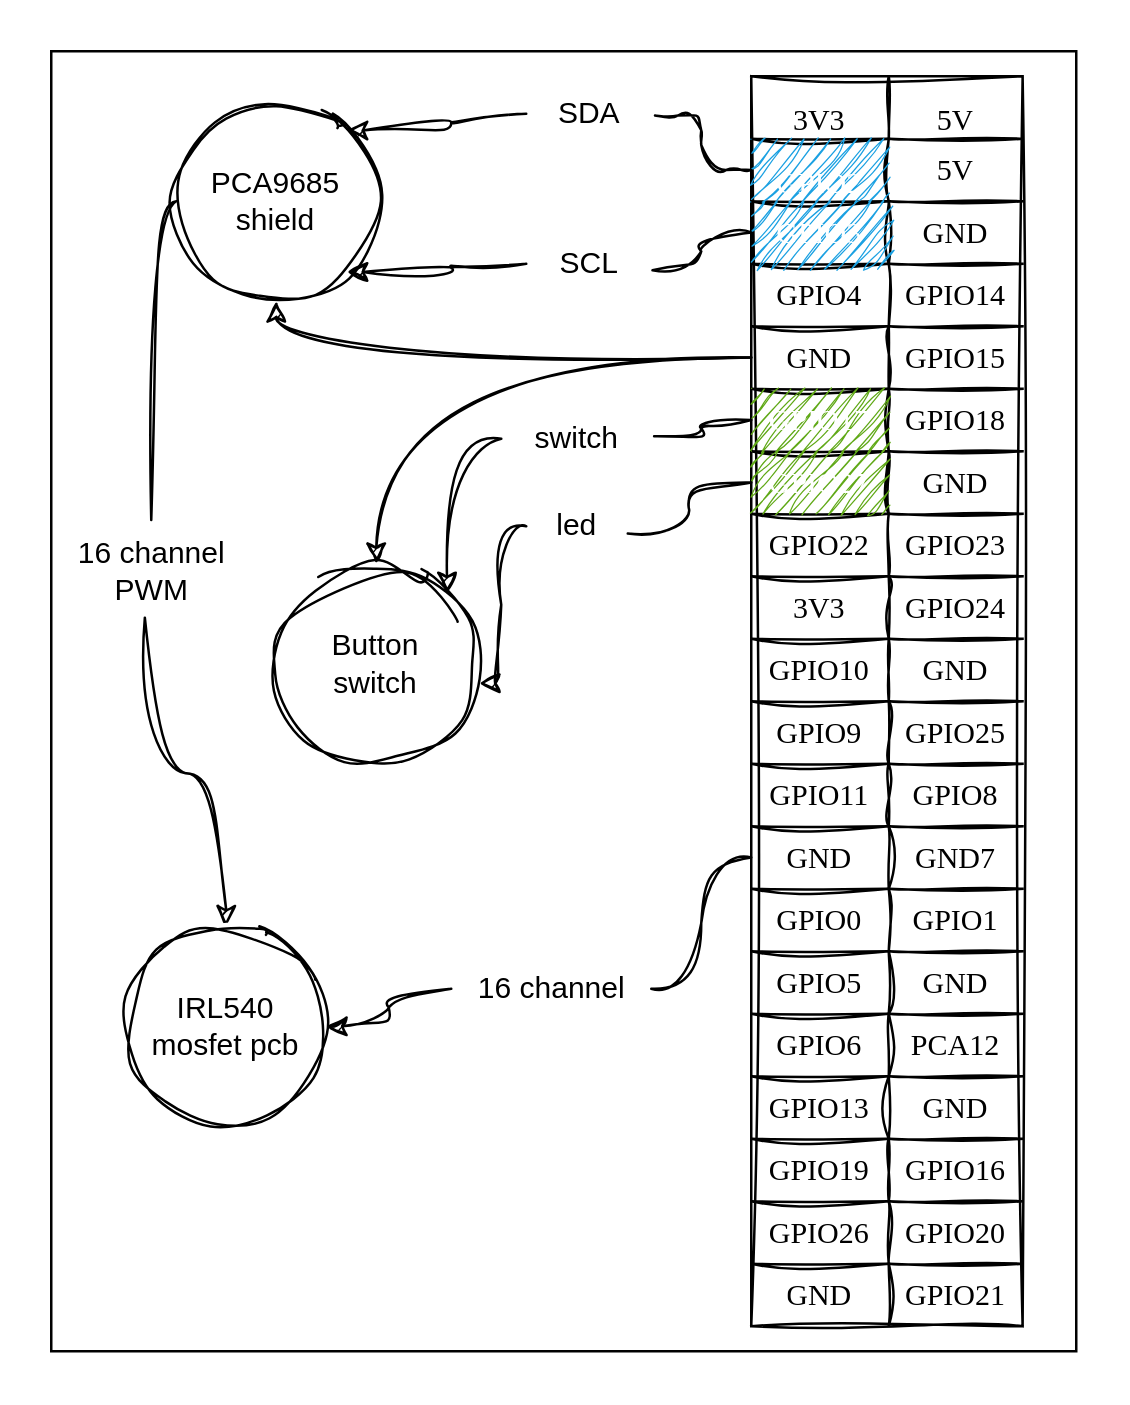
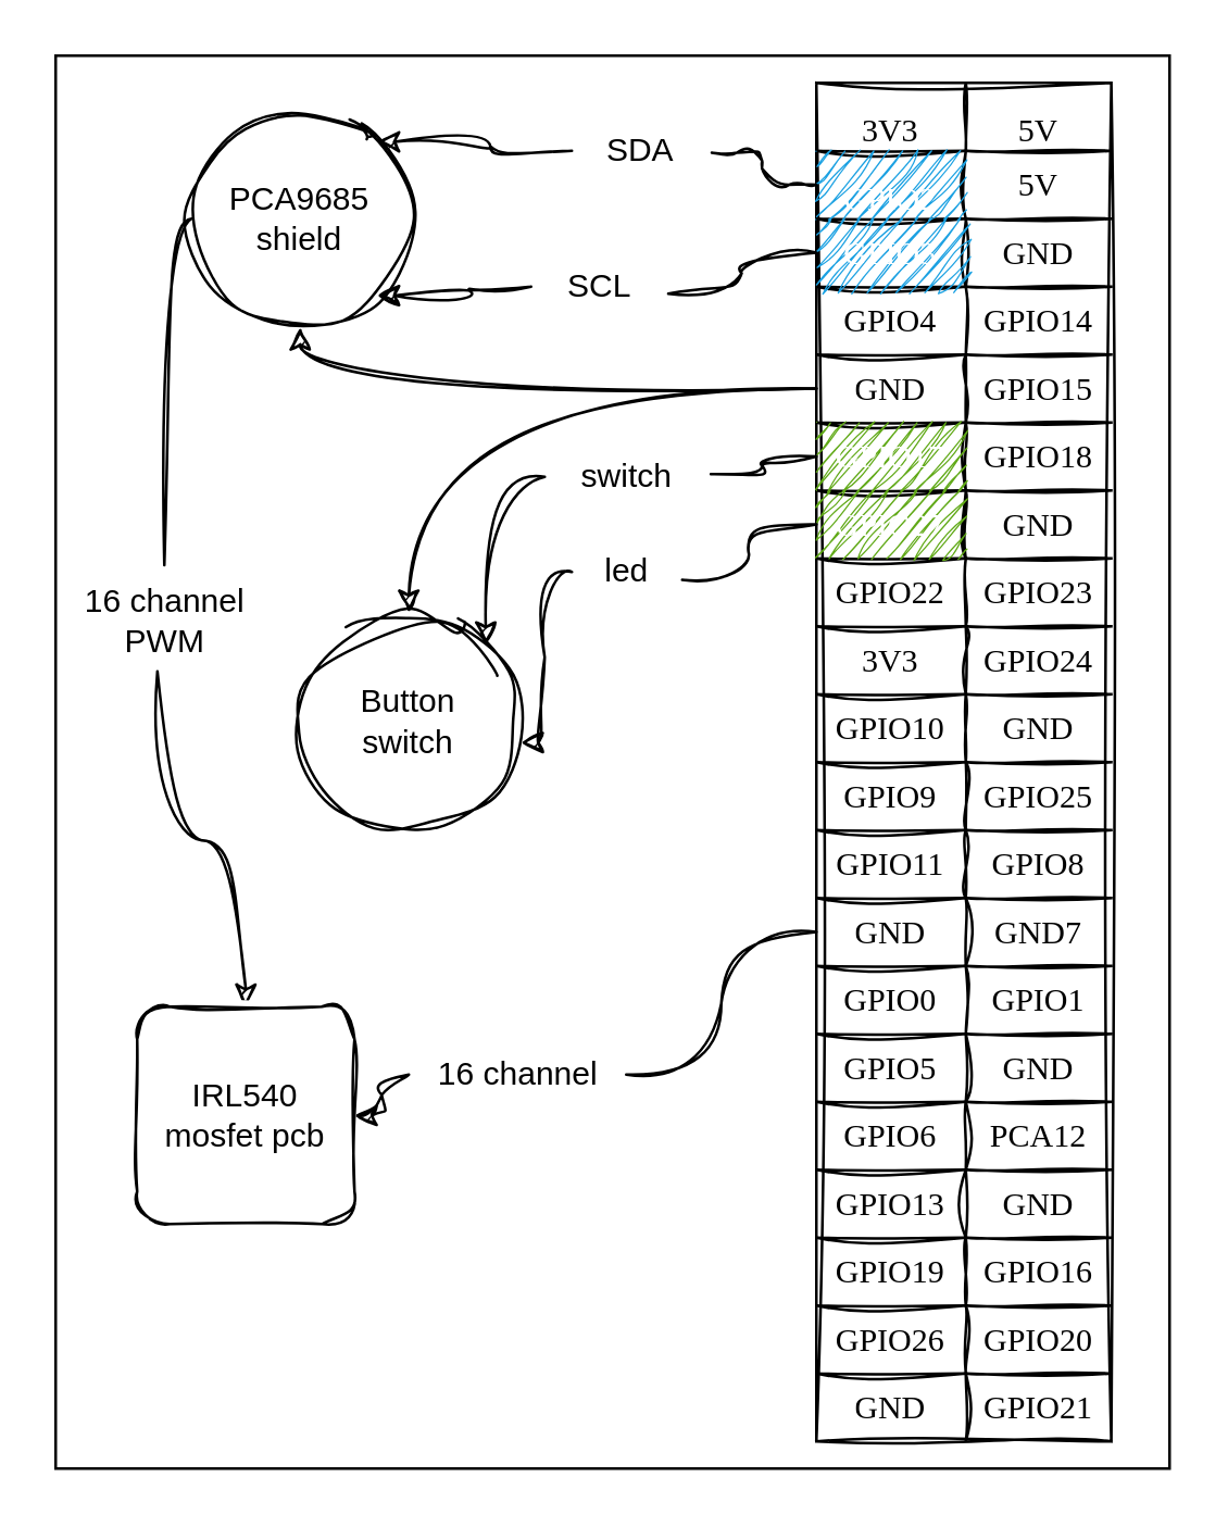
- <mxCell id="69" value="SDA" style="text;html=1;align=center;verticalAlign=middle;resizable=0;points=[];autosize=1;strokeColor=none;fillColor=none;fontSize=12;sketch=1;curveFitting=1;jiggle=2;" vertex="1" parent="1"><mxGeometry x="210" y="30" width="50" height="30" as="geometry" /></mxCell>
+ <mxCell id="69" value="SDA" style="text;html=1;align=center;verticalAlign=middle;resizable=0;points=[];autosize=1;strokeColor=none;fillColor=none;fontSize=12;sketch=1;curveFitting=1;jiggle=2;" vertex="1" parent="1"><mxGeometry x="210" y="40" width="50" height="30" as="geometry" /></mxCell>
- <mxCell id="71" value="SCL" style="text;html=1;align=center;verticalAlign=middle;resizable=0;points=[];autosize=1;strokeColor=none;fillColor=none;fontSize=12;sketch=1;curveFitting=1;jiggle=2;" vertex="1" parent="1"><mxGeometry x="210" y="90" width="50" height="30" as="geometry" /></mxCell>
+ <mxCell id="71" value="SCL" style="text;html=1;align=center;verticalAlign=middle;resizable=0;points=[];autosize=1;strokeColor=none;fillColor=none;fontSize=12;sketch=1;curveFitting=1;jiggle=2;" vertex="1" parent="1"><mxGeometry x="195" y="90" width="50" height="30" as="geometry" /></mxCell>
- <mxCell id="86" value="16 channel" style="text;html=1;align=center;verticalAlign=middle;resizable=0;points=[];autosize=1;strokeColor=none;fillColor=none;fontSize=12;sketch=1;curveFitting=1;jiggle=2;" vertex="1" parent="1"><mxGeometry x="180" y="380" width="80" height="30" as="geometry" /></mxCell>
+ <mxCell id="86" value="16 channel" style="text;html=1;align=center;verticalAlign=middle;resizable=0;points=[];autosize=1;strokeColor=none;fillColor=none;fontSize=12;sketch=1;curveFitting=1;jiggle=2;" vertex="1" parent="1"><mxGeometry x="150" y="380" width="80" height="30" as="geometry" /></mxCell>
- <mxCell id="81" value="IRL540&lt;br&gt;mosfet pcb" style="ellipse;whiteSpace=wrap;html=1;aspect=fixed;fontSize=12;sketch=1;curveFitting=1;jiggle=2;" vertex="1" parent="1"><mxGeometry x="50" y="370" width="80" height="80" as="geometry" /></mxCell>
+ <mxCell id="81" value="IRL540&lt;br&gt;mosfet pcb" style="whiteSpace=wrap;html=1;aspect=fixed;fontSize=12;sketch=1;curveFitting=1;jiggle=2;rounded=1;" vertex="1" parent="1"><mxGeometry x="50" y="370" width="80" height="80" as="geometry" /></mxCell>
